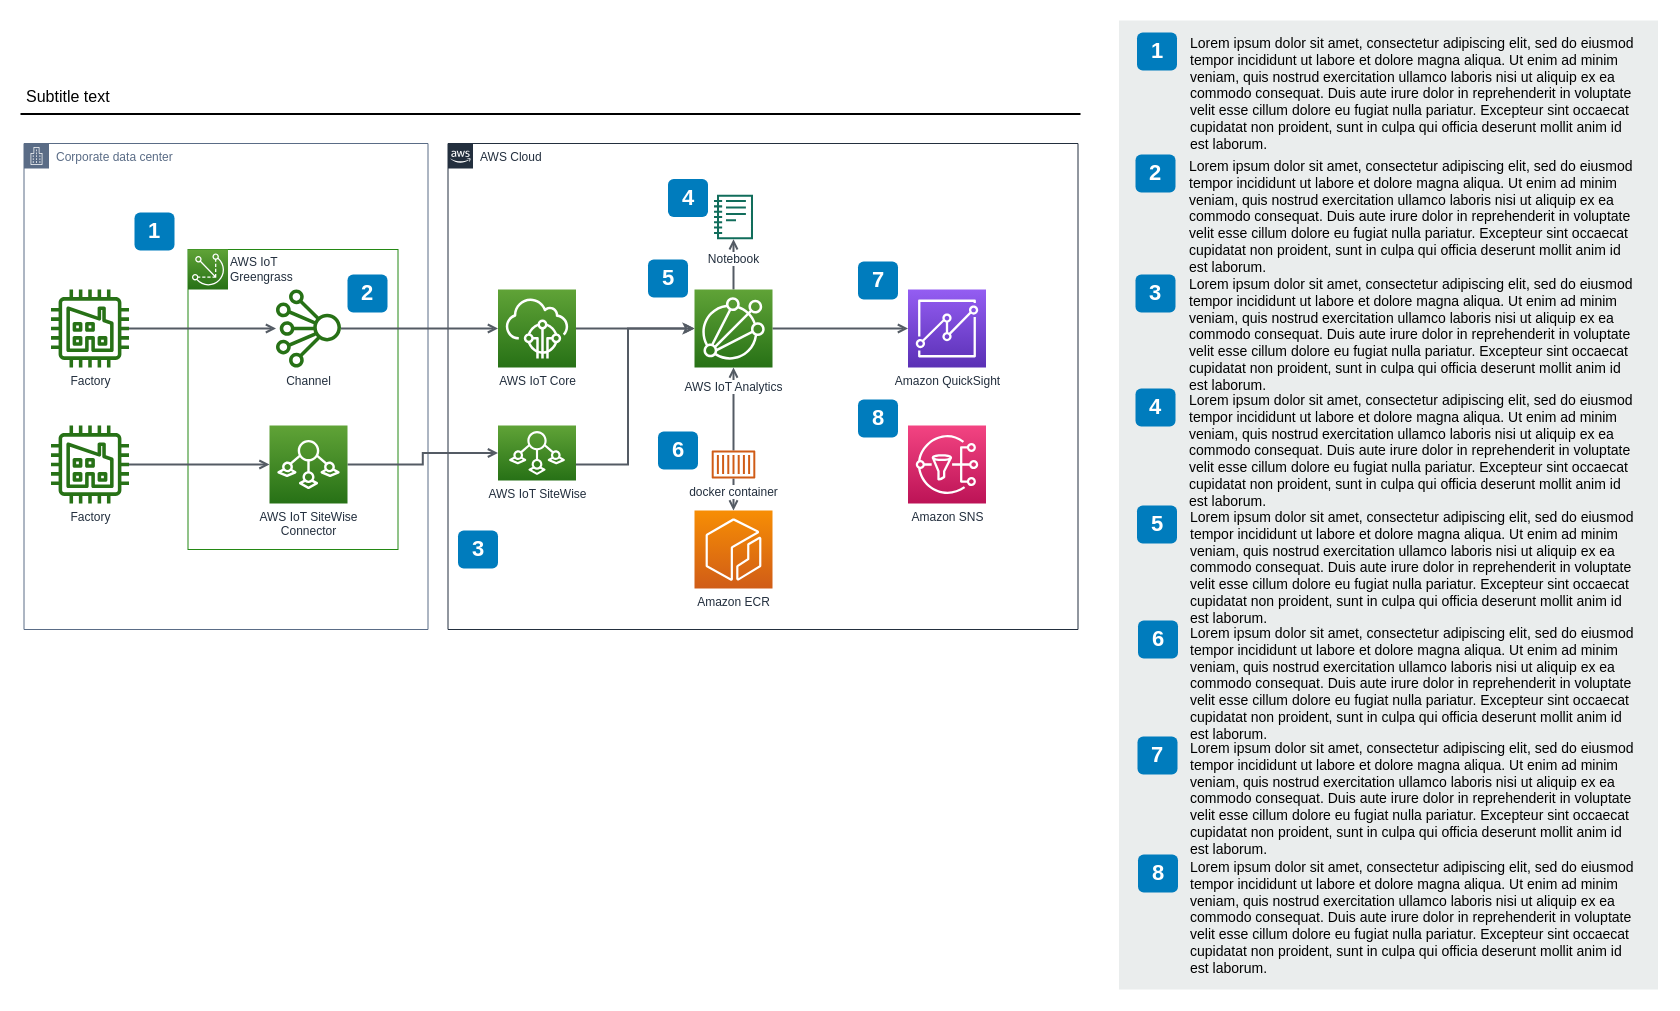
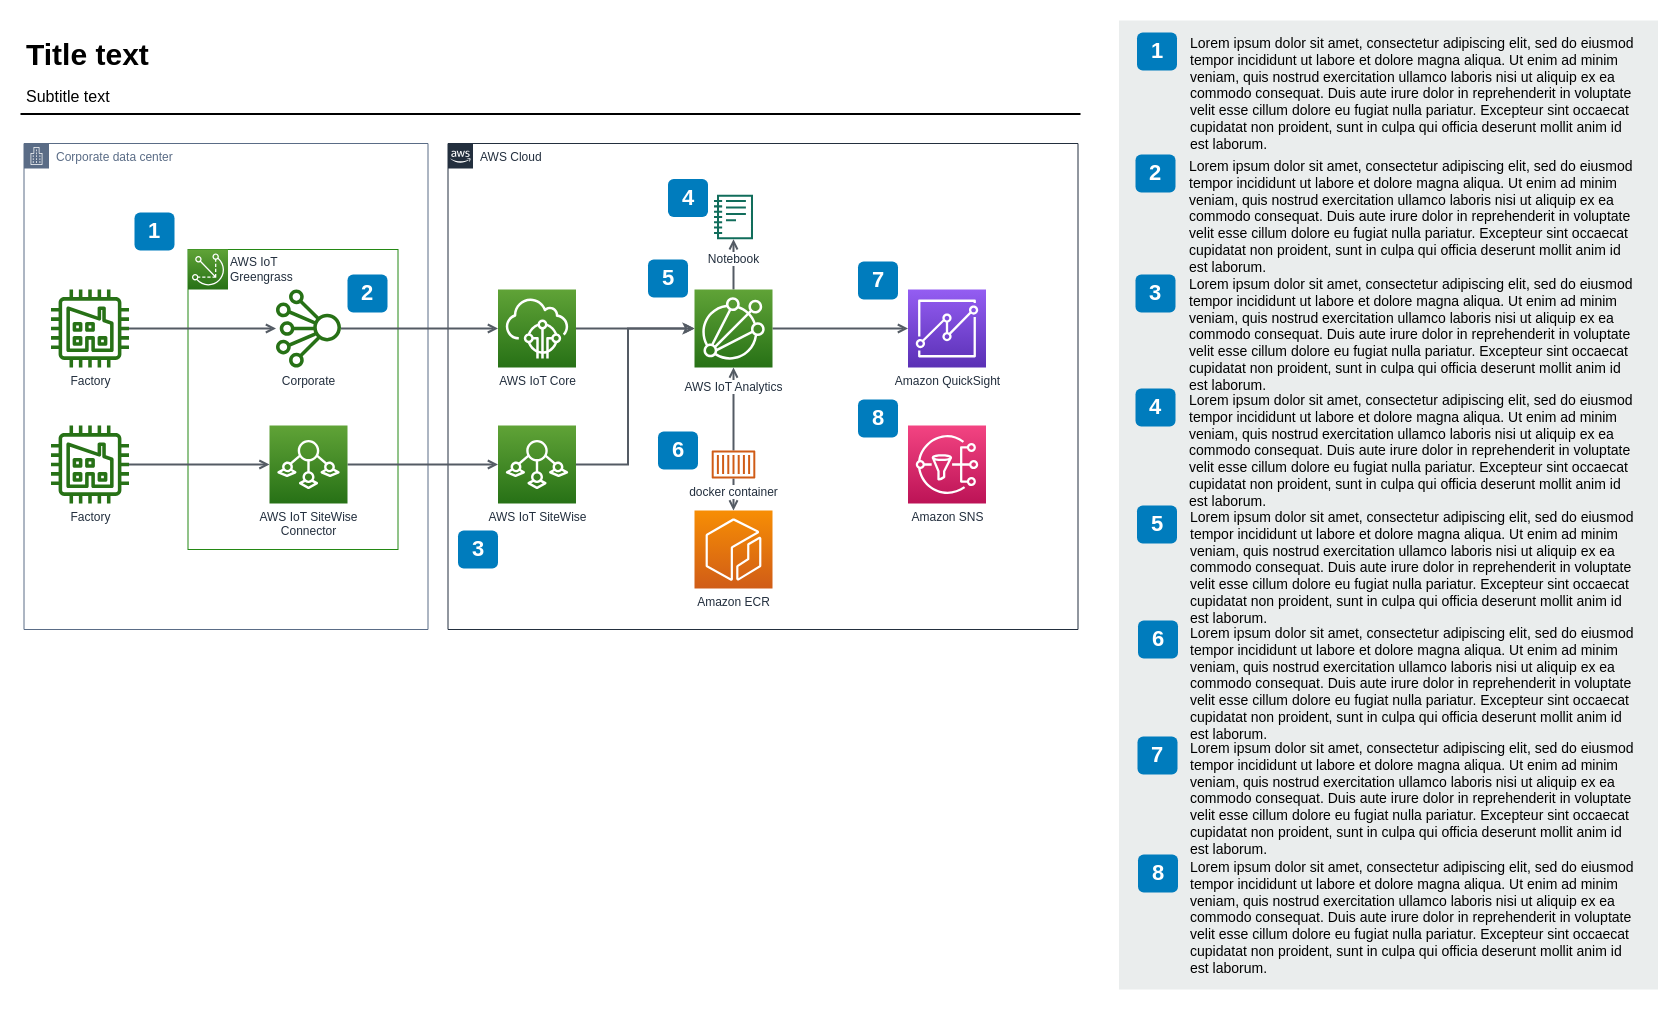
+ <mxCell id="16" value="Title text" style="text;html=1;resizable=0;points=[];autosize=1;align=left;verticalAlign=top;spacingTop=-4;fontSize=30;fontStyle=1" parent="1" vertex="1"><mxGeometry x="24" y="33.5" width="130" height="40" as="geometry" /></mxCell>
- <mxCell id="38" value="Channel" style="outlineConnect=0;fontColor=#232F3E;gradientColor=none;fillColor=#277116;strokeColor=none;dashed=0;verticalLabelPosition=bottom;verticalAlign=top;align=center;html=1;fontSize=12;fontStyle=0;aspect=fixed;pointerEvents=1;shape=mxgraph.aws4.iot_analytics_channel;" parent="1" vertex="1"><mxGeometry x="275.5" y="289" width="65" height="78" as="geometry" /></mxCell>
+ <mxCell id="38" value="Corporate" style="outlineConnect=0;fontColor=#232F3E;gradientColor=none;fillColor=#277116;strokeColor=none;dashed=0;verticalLabelPosition=bottom;verticalAlign=top;align=center;html=1;fontSize=12;fontStyle=0;aspect=fixed;pointerEvents=1;shape=mxgraph.aws4.iot_analytics_channel;" parent="1" vertex="1"><mxGeometry x="275.5" y="289" width="65" height="78" as="geometry" /></mxCell>
- <mxCell id="42" value="AWS IoT SiteWise" style="outlineConnect=0;fontColor=#232F3E;gradientColor=#60A337;gradientDirection=north;fillColor=#277116;strokeColor=#ffffff;dashed=0;verticalLabelPosition=bottom;verticalAlign=top;align=center;html=1;fontSize=12;fontStyle=0;aspect=fixed;shape=mxgraph.aws4.resourceIcon;resIcon=mxgraph.aws4.iot_sitewise;" parent="1" vertex="1"><mxGeometry x="497.5" y="425" width="78" height="55" as="geometry" /></mxCell>
+ <mxCell id="42" value="AWS IoT SiteWise" style="outlineConnect=0;fontColor=#232F3E;gradientColor=#60A337;gradientDirection=north;fillColor=#277116;strokeColor=#ffffff;dashed=0;verticalLabelPosition=bottom;verticalAlign=top;align=center;html=1;fontSize=12;fontStyle=0;aspect=fixed;shape=mxgraph.aws4.resourceIcon;resIcon=mxgraph.aws4.iot_sitewise;" parent="1" vertex="1"><mxGeometry x="497.5" y="425" width="78" height="78" as="geometry" /></mxCell>
